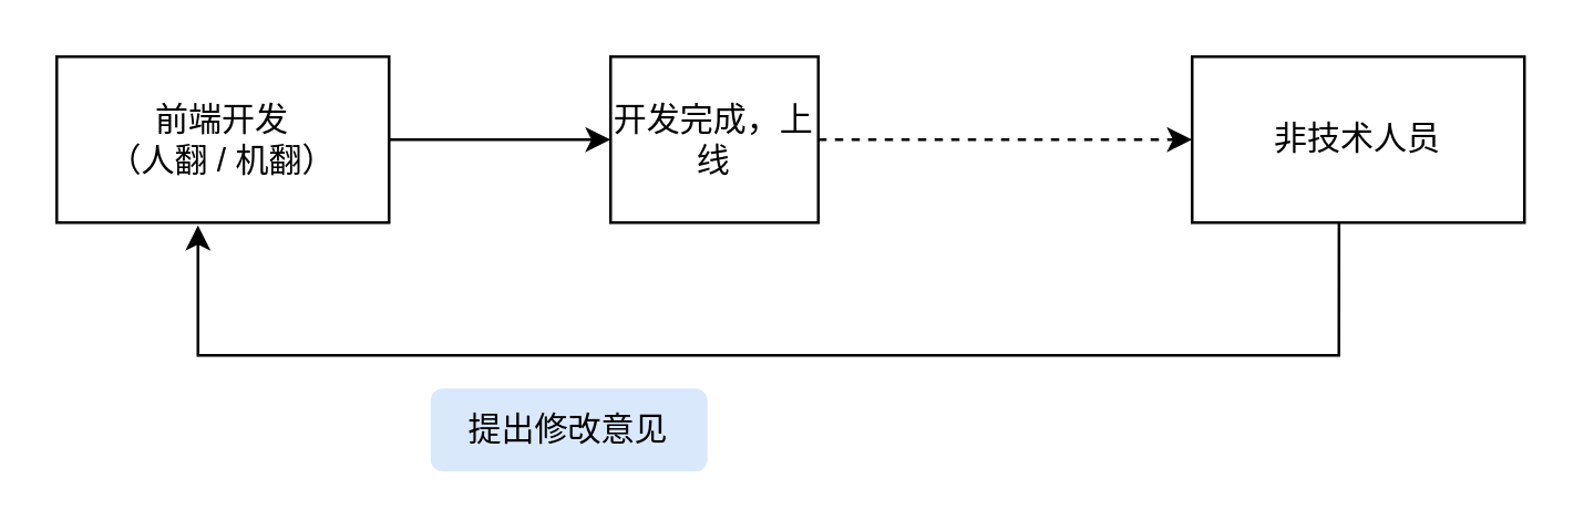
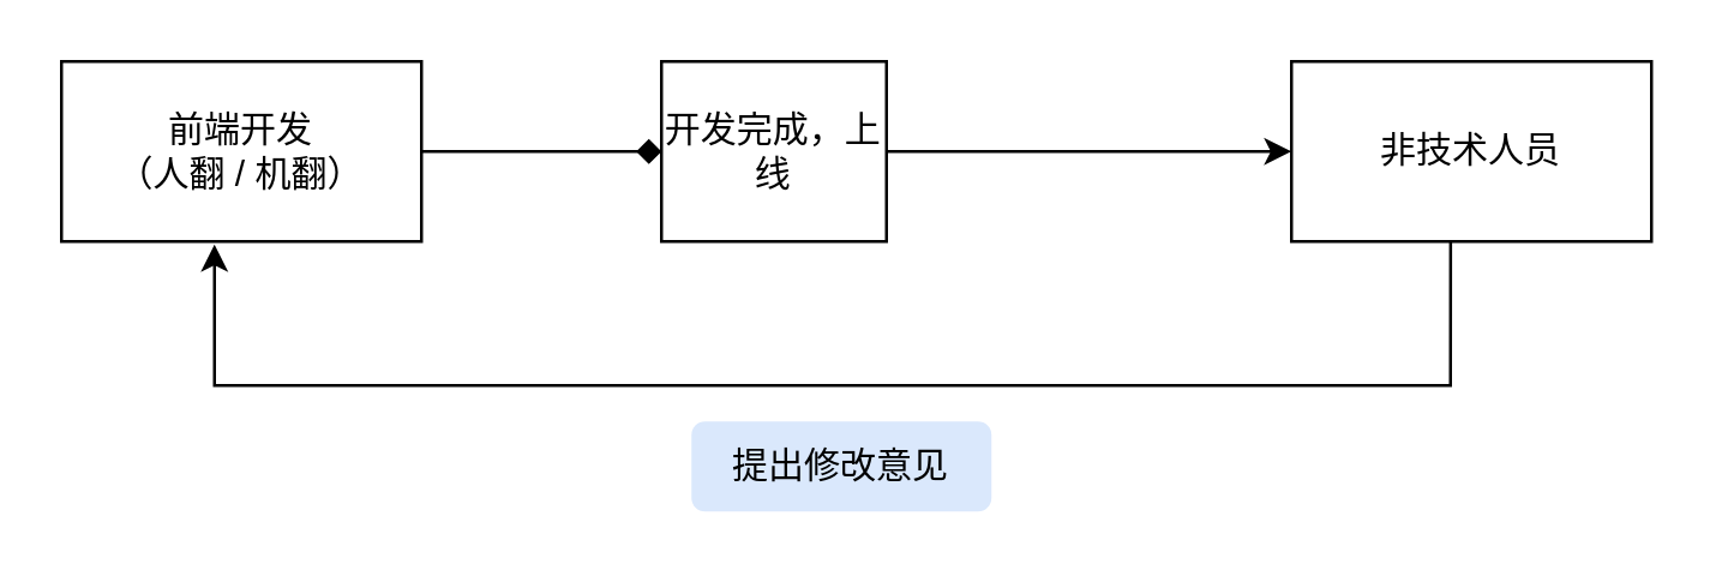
- <mxCell id="2" value="" style="edgeStyle=orthogonalEdgeStyle;rounded=0;orthogonalLoop=1;jettySize=auto;html=1;" edge="1" parent="1" source="3" target="5"><mxGeometry relative="1" as="geometry" /></mxCell>
+ <mxCell id="2" value="" style="edgeStyle=orthogonalEdgeStyle;rounded=0;orthogonalLoop=1;jettySize=auto;html=1;endArrow=diamond;" edge="1" parent="1" source="3" target="5"><mxGeometry relative="1" as="geometry" /></mxCell>
- <mxCell id="4" value="" style="edgeStyle=orthogonalEdgeStyle;rounded=0;orthogonalLoop=1;jettySize=auto;html=1;dashed=1;" edge="1" parent="1" source="5" target="6"><mxGeometry relative="1" as="geometry" /></mxCell>
+ <mxCell id="4" value="" style="edgeStyle=orthogonalEdgeStyle;rounded=0;orthogonalLoop=1;jettySize=auto;html=1;" edge="1" parent="1" source="5" target="6"><mxGeometry relative="1" as="geometry" /></mxCell>
- <mxCell id="8" value="&lt;span style=&quot;&quot;&gt;提出修改意见&lt;/span&gt;" style="rounded=1;whiteSpace=wrap;html=1;fillColor=#dae8fc;strokeColor=none;" vertex="1" parent="1"><mxGeometry x="155" y="140" width="100" height="30" as="geometry" /></mxCell>
+ <mxCell id="8" value="&lt;span style=&quot;&quot;&gt;提出修改意见&lt;/span&gt;" style="rounded=1;whiteSpace=wrap;html=1;fillColor=#dae8fc;strokeColor=none;" vertex="1" parent="1"><mxGeometry x="230" y="140" width="100" height="30" as="geometry" /></mxCell>
